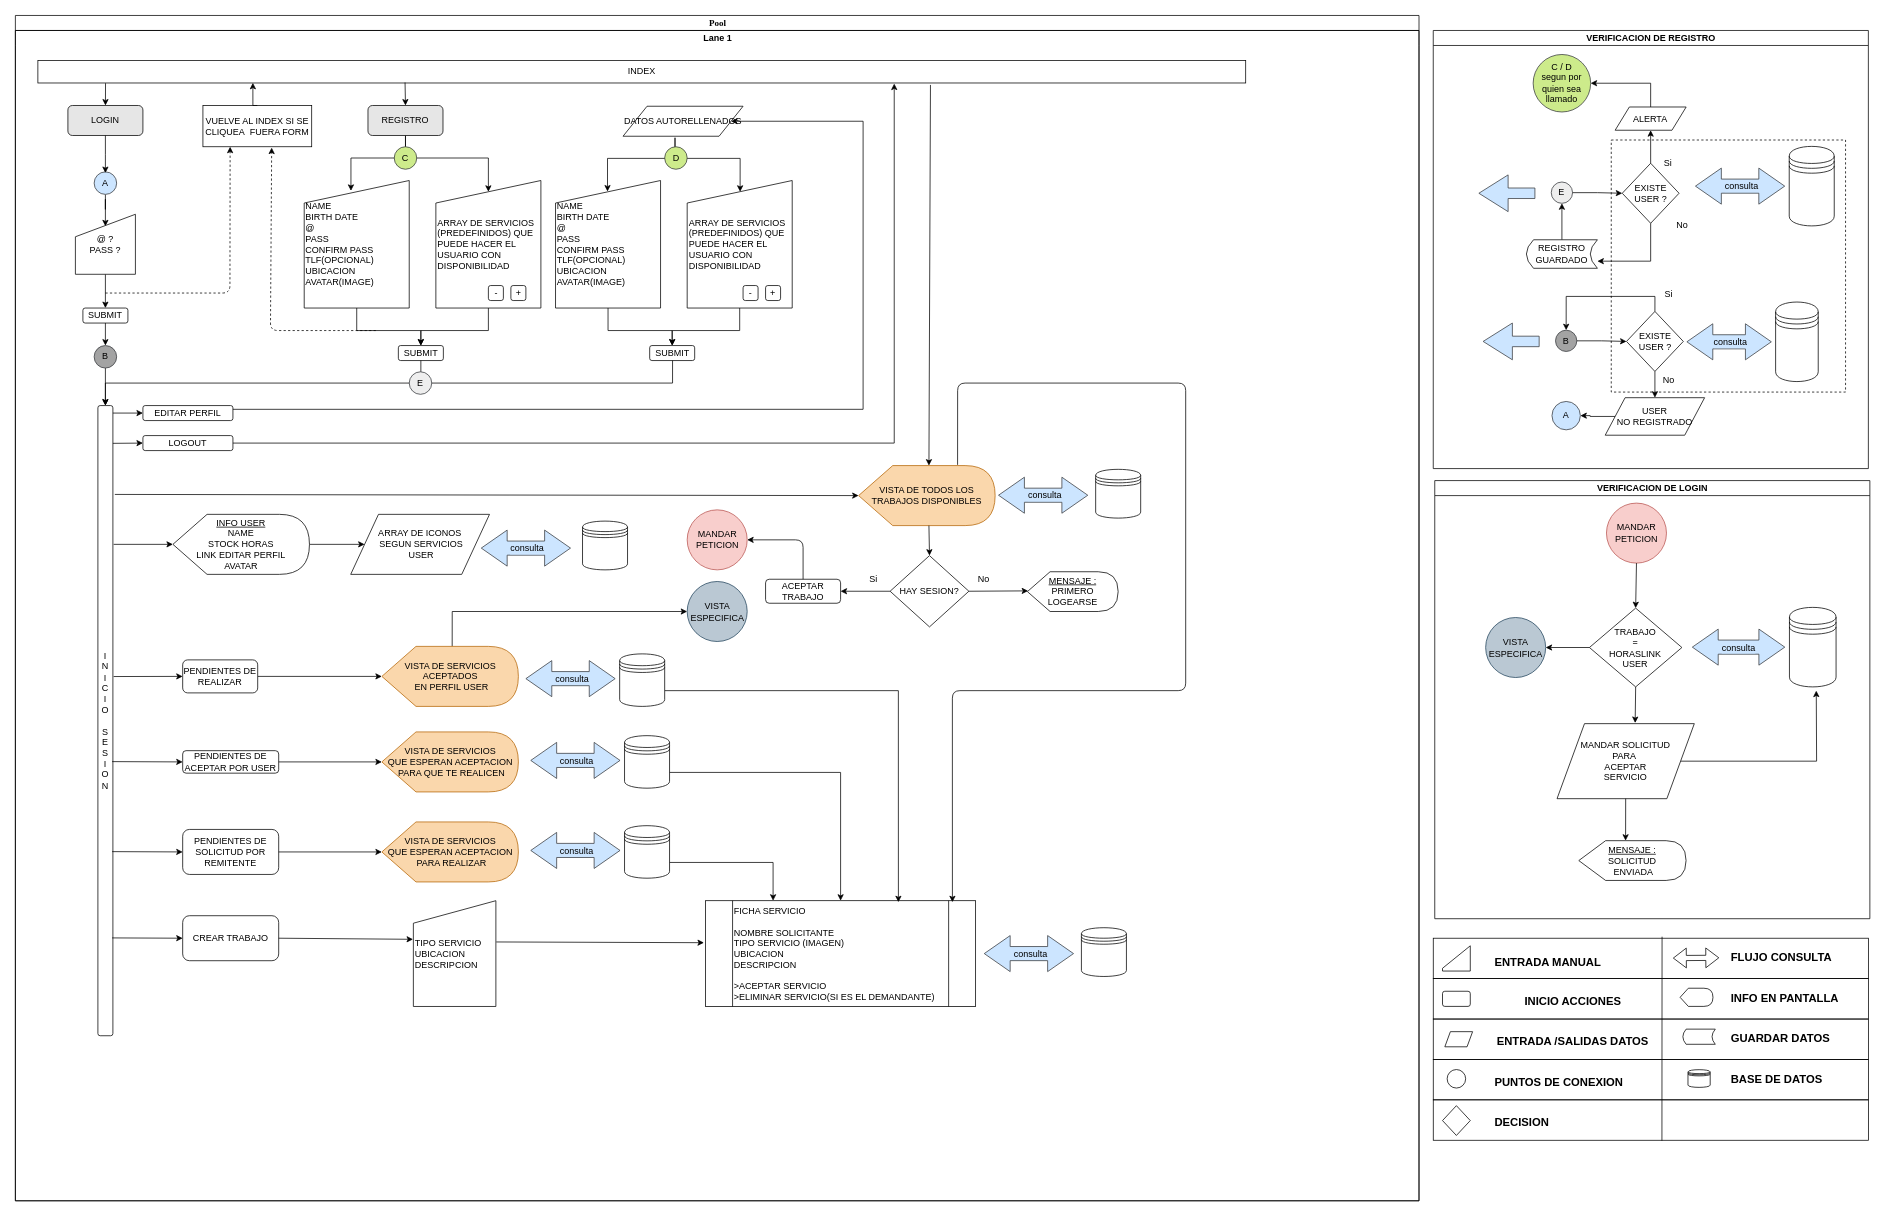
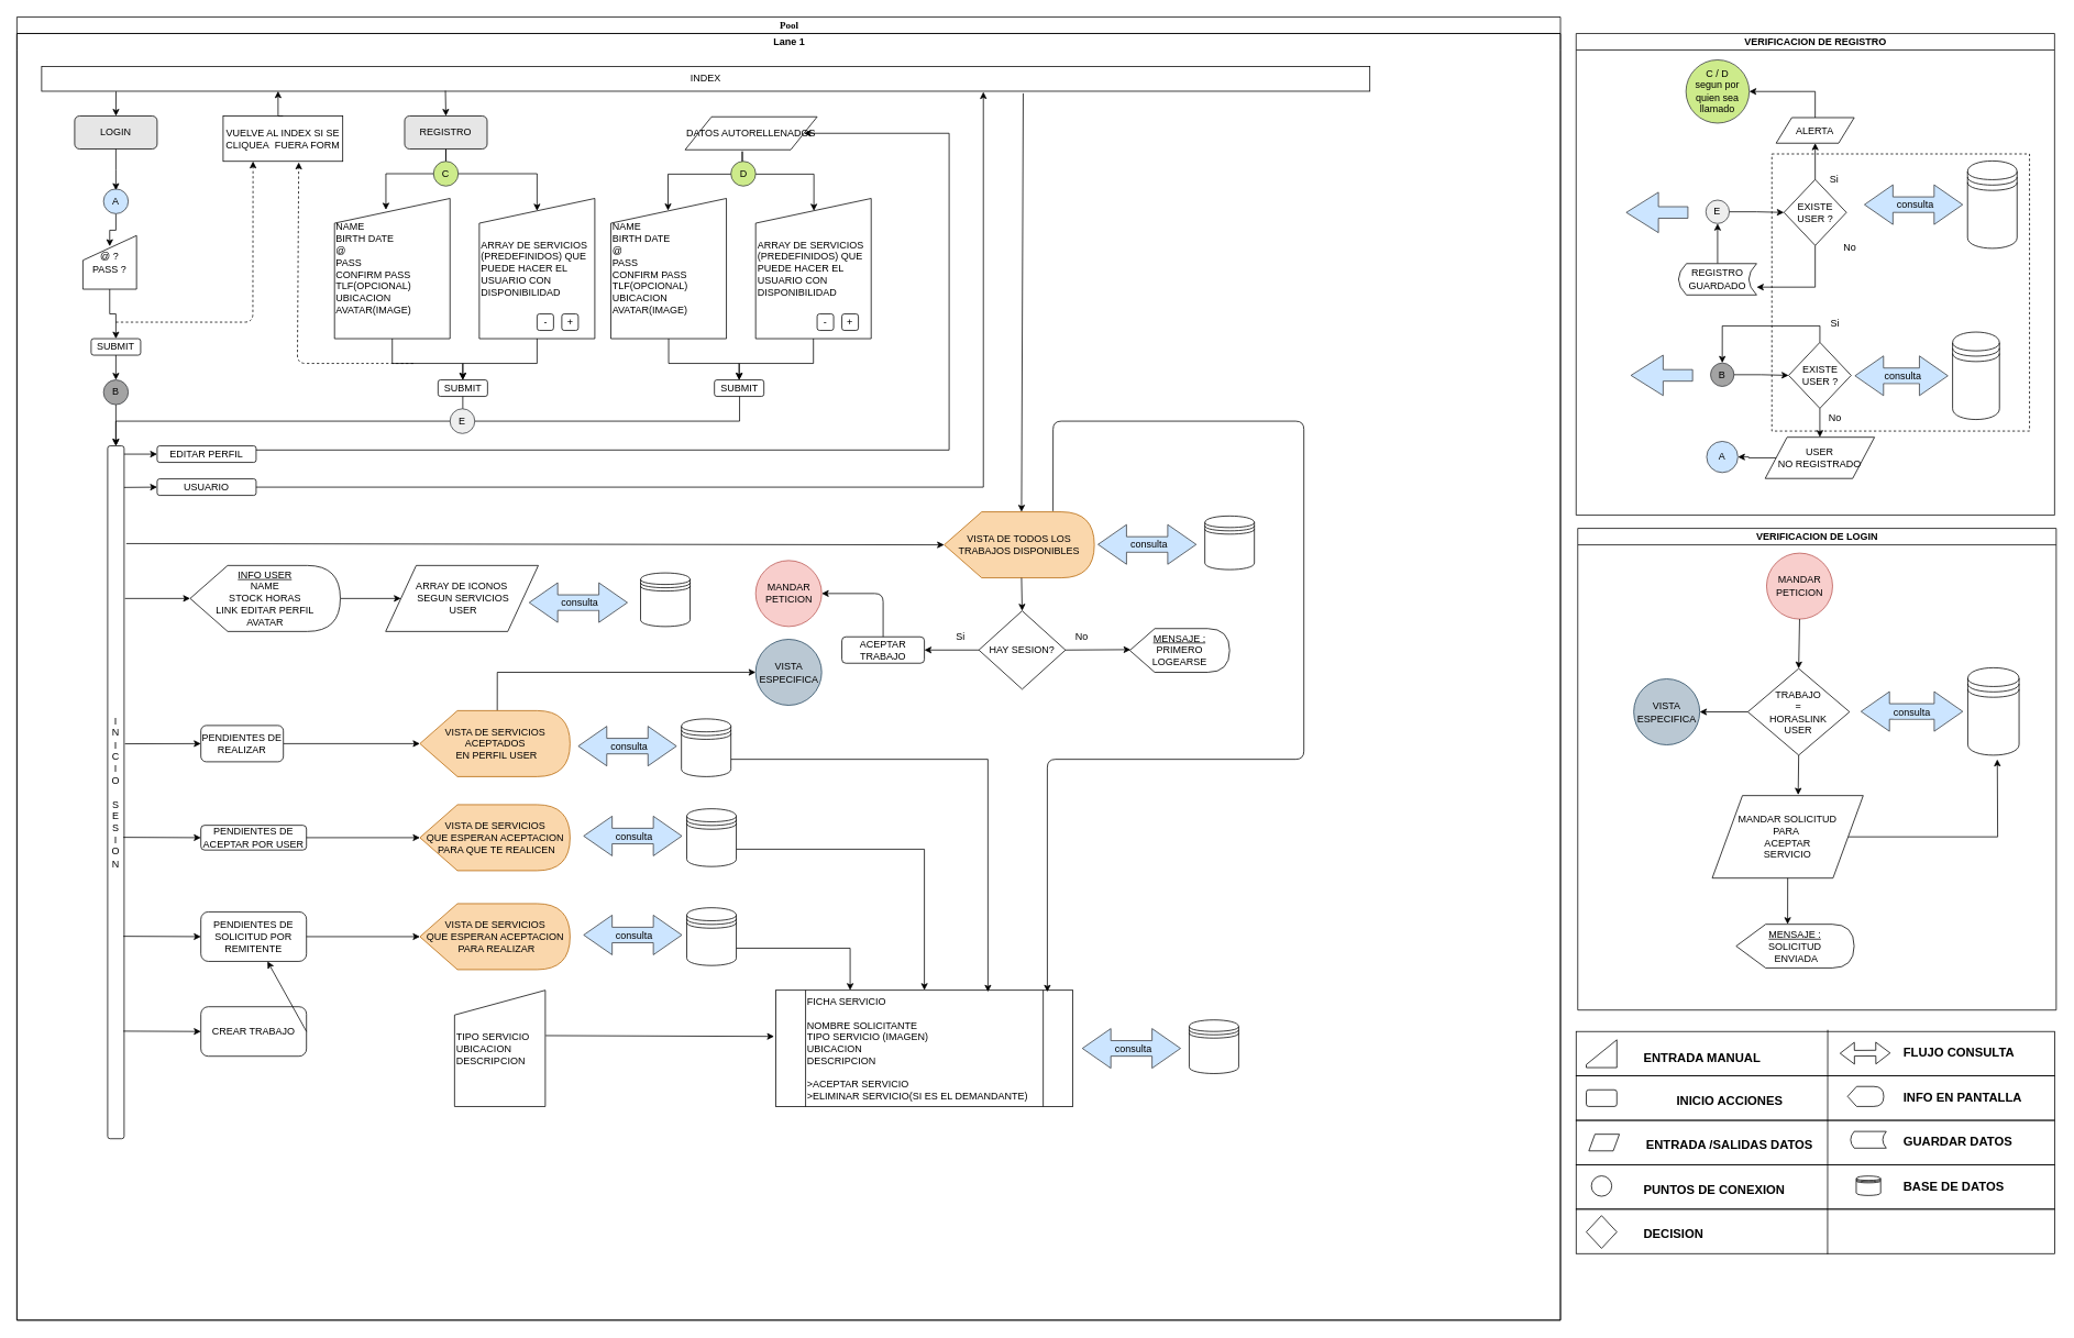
- <mxCell id="10" value="@ ?&lt;br&gt;PASS ?" style="shape=manualInput;whiteSpace=wrap;html=1;rounded=0;" parent="3" vertex="1"><mxGeometry x="80" y="245" width="80" height="80" as="geometry" /></mxCell>
+ <mxCell id="10" value="@ ?&lt;br&gt;PASS ?" style="shape=manualInput;whiteSpace=wrap;html=1;rounded=0;" parent="3" vertex="1"><mxGeometry x="80" y="245" width="65" height="65" as="geometry" /></mxCell>
- <mxCell id="43" value="LOGOUT" style="rounded=1;whiteSpace=wrap;html=1;glass=0;fillColor=none;" parent="3" vertex="1"><mxGeometry x="170" y="540" width="120" height="20" as="geometry" /></mxCell>
+ <mxCell id="43" value="USUARIO" style="rounded=1;whiteSpace=wrap;html=1;glass=0;fillColor=none;" parent="3" vertex="1"><mxGeometry x="170" y="540" width="120" height="20" as="geometry" /></mxCell>
- <mxCell id="101" value="" style="endArrow=classic;html=1;strokeColor=#000000;fillColor=none;exitX=1;exitY=0.5;exitDx=0;exitDy=0;entryX=-0.004;entryY=0.365;entryDx=0;entryDy=0;entryPerimeter=0;" parent="3" source="100" target="110" edge="1"><mxGeometry width="50" height="50" relative="1" as="geometry"><mxPoint x="270" y="1165" as="sourcePoint" /><mxPoint x="488.5" y="1210" as="targetPoint" /></mxGeometry></mxCell>
+ <mxCell id="101" value="" style="endArrow=classic;html=1;strokeColor=#000000;fillColor=none;exitX=1;exitY=0.5;exitDx=0;exitDy=0;" parent="3" source="100" target="92" edge="1"><mxGeometry width="50" height="50" relative="1" as="geometry"><mxPoint x="270" y="1165" as="sourcePoint" /><mxPoint x="488.5" y="1210" as="targetPoint" /></mxGeometry></mxCell>
